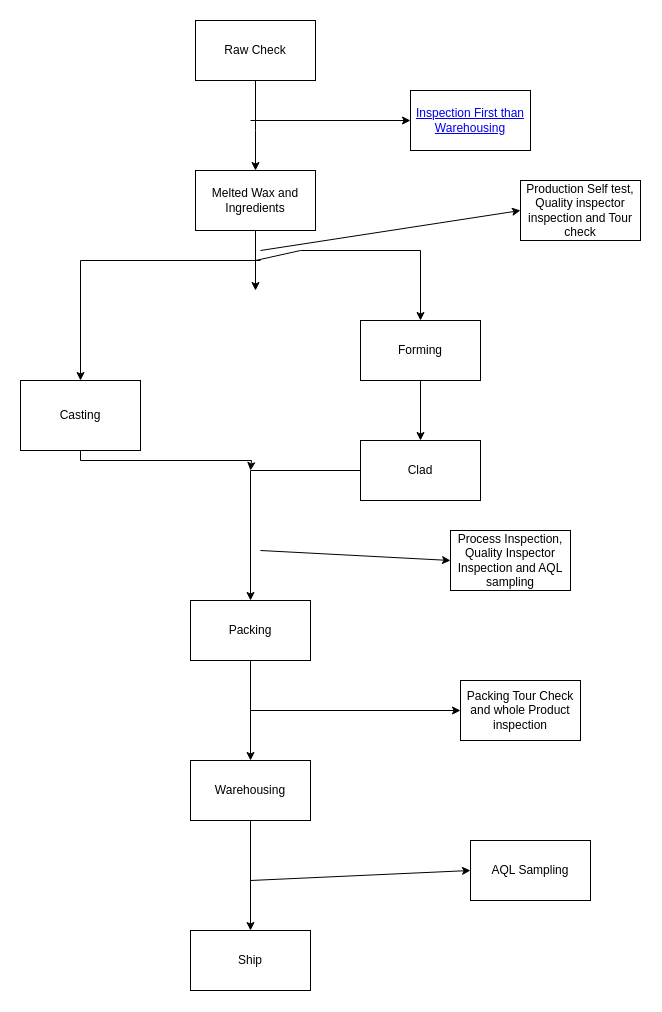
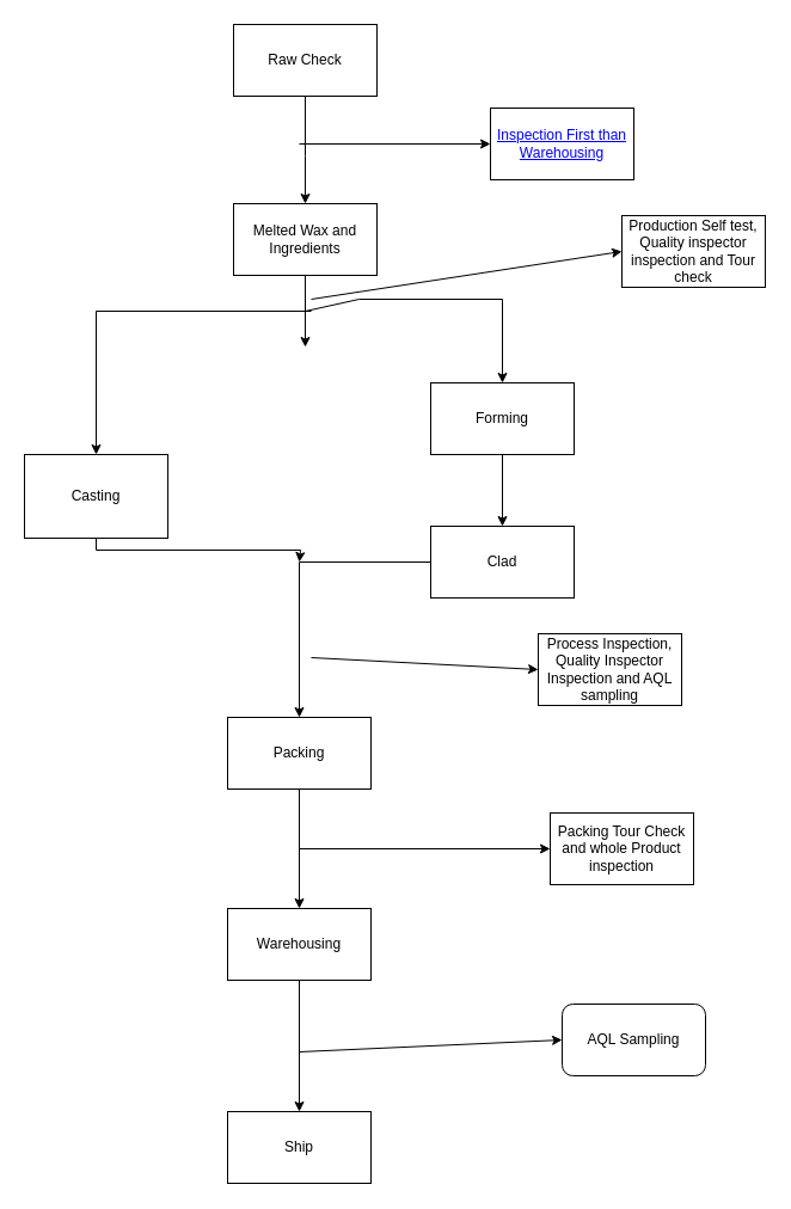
- <mxCell id="20" value="AQL Sampling" style="rounded=0;whiteSpace=wrap;html=1;" vertex="1" parent="1"><mxGeometry x="470" y="840" width="120" height="60" as="geometry" /></mxCell>
+ <mxCell id="20" value="AQL Sampling" style="whiteSpace=wrap;html=1;rounded=1;" vertex="1" parent="1"><mxGeometry x="470" y="840" width="120" height="60" as="geometry" /></mxCell>
